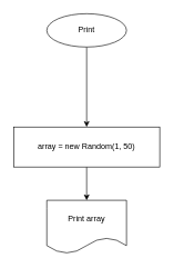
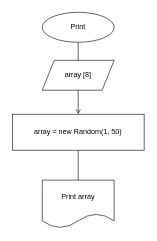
+ <mxCell id="7" value="&lt;span&gt;array [8]&lt;/span&gt;" style="shape=parallelogram;perimeter=parallelogramPerimeter;whiteSpace=wrap;html=1;fixedSize=1;" parent="1" vertex="1"><mxGeometry x="70" y="100" width="120" height="50" as="geometry" /></mxCell>
- <mxCell id="2" value="" style="edgeStyle=none;html=1;" parent="1" source="3" target="5" edge="1"><mxGeometry relative="1" as="geometry" /></mxCell>
+ <mxCell id="2" value="" style="edgeStyle=none;html=1;endArrow=open;" parent="1" source="3" target="5" edge="1"><mxGeometry relative="1" as="geometry" /></mxCell>
- <mxCell id="4" value="" style="edgeStyle=none;html=1;" parent="1" source="5" target="6" edge="1"><mxGeometry relative="1" as="geometry" /></mxCell>
+ <mxCell id="4" value="" style="edgeStyle=none;html=1;endArrow=none;" parent="1" source="5" target="6" edge="1"><mxGeometry relative="1" as="geometry" /></mxCell>
